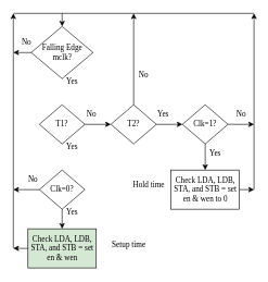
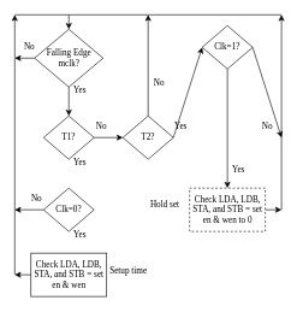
+ <mxCell id="9" value="" style="endArrow=classic;html=1;rounded=0;exitX=0.5;exitY=1;exitDx=0;exitDy=0;" edge="1" parent="1" source="2" target="3"><mxGeometry width="50" height="50" relative="1" as="geometry"><mxPoint x="160" y="290" as="sourcePoint" /><mxPoint x="210" y="240" as="targetPoint" /></mxGeometry></mxCell>
- <mxCell id="5" value="&lt;font face=&quot;Times New Roman&quot;&gt;Clk=1?&lt;/font&gt;" style="rhombus;whiteSpace=wrap;html=1;" vertex="1" parent="1"><mxGeometry x="280" y="160" width="70" height="60" as="geometry" /></mxCell>
+ <mxCell id="5" value="&lt;font face=&quot;Times New Roman&quot;&gt;Clk=1?&lt;/font&gt;" style="rhombus;whiteSpace=wrap;html=1;" vertex="1" parent="1"><mxGeometry x="280" y="35" width="70" height="60" as="geometry" /></mxCell>
- <mxCell id="34" value="&lt;font face=&quot;Times New Roman&quot;&gt;Hold time&lt;/font&gt;" style="text;html=1;align=center;verticalAlign=middle;resizable=0;points=[];autosize=1;strokeColor=none;fillColor=none;" vertex="1" parent="1"><mxGeometry x="192.5" y="268" width="70" height="30" as="geometry" /></mxCell>
+ <mxCell id="34" value="&lt;font face=&quot;Times New Roman&quot;&gt;Hold set&lt;/font&gt;" style="text;html=1;align=center;verticalAlign=middle;resizable=0;points=[];autosize=1;strokeColor=none;fillColor=none;" vertex="1" parent="1"><mxGeometry x="192.5" y="268" width="70" height="30" as="geometry" /></mxCell>
- <mxCell id="7" value="&lt;font face=&quot;Times New Roman&quot;&gt;Check LDA, LDB, STA, and STB = set en &amp;amp; wen to 0&lt;/font&gt;" style="rounded=0;whiteSpace=wrap;html=1;" vertex="1" parent="1"><mxGeometry x="262.5" y="260" width="105" height="60" as="geometry" /></mxCell>
+ <mxCell id="7" value="&lt;font face=&quot;Times New Roman&quot;&gt;Check LDA, LDB, STA, and STB = set en &amp;amp; wen to 0&lt;/font&gt;" style="rounded=0;whiteSpace=wrap;html=1;dashed=1;" vertex="1" parent="1"><mxGeometry x="262.5" y="260" width="105" height="60" as="geometry" /></mxCell>
- <mxCell id="10" value="" style="endArrow=classic;html=1;rounded=0;exitX=0.5;exitY=1;exitDx=0;exitDy=0;entryX=0.5;entryY=0;entryDx=0;entryDy=0;" edge="1" parent="1" source="6" target="8"><mxGeometry width="50" height="50" relative="1" as="geometry"><mxPoint x="170" y="350" as="sourcePoint" /><mxPoint x="220" y="300" as="targetPoint" /></mxGeometry></mxCell>
- <mxCell id="8" value="&lt;font face=&quot;Times New Roman&quot;&gt;Check LDA, LDB, STA, and STB = set en &amp;amp; wen&lt;/font&gt;" style="rounded=0;whiteSpace=wrap;html=1;fillColor=#d5e8d4;" vertex="1" parent="1"><mxGeometry x="42.5" y="350" width="105" height="60" as="geometry" /></mxCell>
+ <mxCell id="8" value="&lt;font face=&quot;Times New Roman&quot;&gt;Check LDA, LDB, STA, and STB = set en &amp;amp; wen&lt;/font&gt;" style="rounded=0;whiteSpace=wrap;html=1;" vertex="1" parent="1"><mxGeometry x="42.5" y="350" width="105" height="60" as="geometry" /></mxCell>
- <mxCell id="35" value="&lt;span style=&quot;color: rgb(0, 0, 0); font-family: &amp;quot;Times New Roman&amp;quot;; font-size: 12px; font-style: normal; font-variant-ligatures: normal; font-variant-caps: normal; font-weight: 400; letter-spacing: normal; orphans: 2; text-align: center; text-indent: 0px; text-transform: none; widows: 2; word-spacing: 0px; -webkit-text-stroke-width: 0px; white-space: nowrap; background-color: rgb(251, 251, 251); text-decoration-thickness: initial; text-decoration-style: initial; text-decoration-color: initial; display: inline !important; float: none;&quot;&gt;Setup time&lt;/span&gt;" style="text;whiteSpace=wrap;html=1;" vertex="1" parent="1"><mxGeometry x="170" y="360" width="80" height="40" as="geometry" /></mxCell>
+ <mxCell id="35" value="&lt;span style=&quot;color: rgb(0, 0, 0); font-family: &amp;quot;Times New Roman&amp;quot;; font-size: 12px; font-style: normal; font-variant-ligatures: normal; font-variant-caps: normal; font-weight: 400; letter-spacing: normal; orphans: 2; text-align: center; text-indent: 0px; text-transform: none; widows: 2; word-spacing: 0px; -webkit-text-stroke-width: 0px; white-space: nowrap; background-color: rgb(251, 251, 251); text-decoration-thickness: initial; text-decoration-style: initial; text-decoration-color: initial; display: inline !important; float: none;&quot;&gt;Setup time&lt;/span&gt;" style="text;whiteSpace=wrap;html=1;" vertex="1" parent="1"><mxGeometry x="150" y="360" width="80" height="40" as="geometry" /></mxCell>
